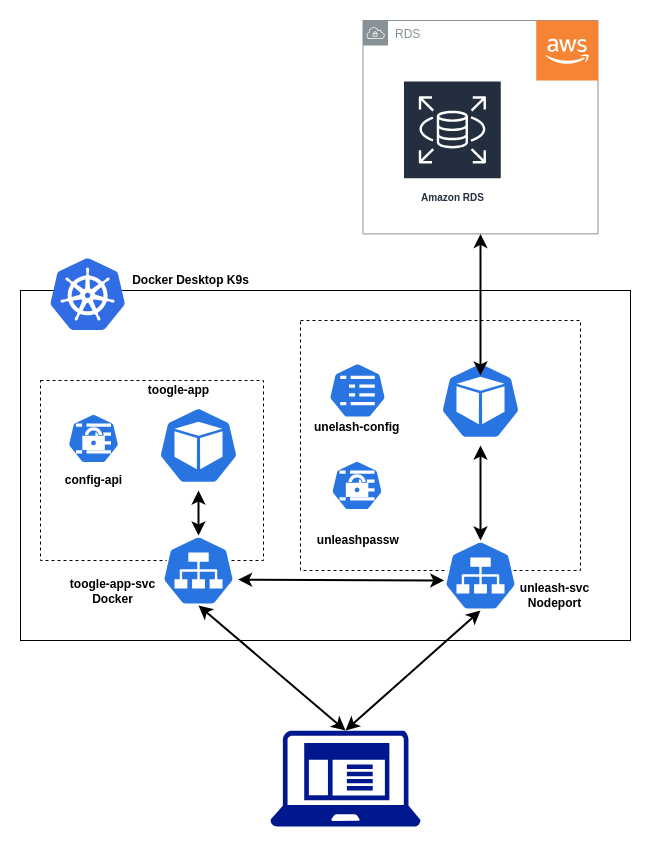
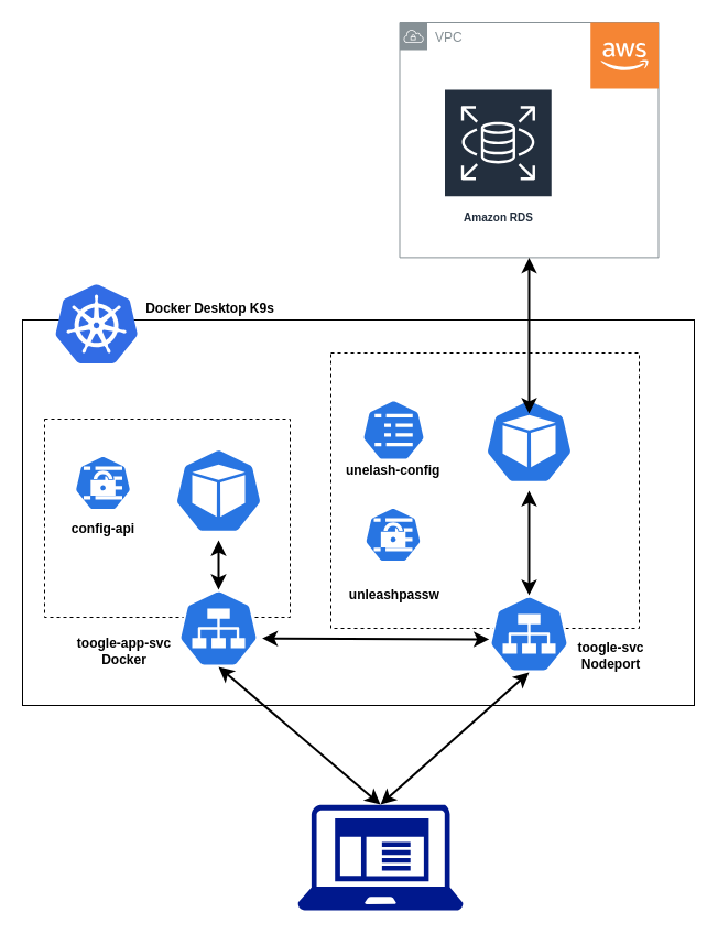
- <mxCell id="5" value="RDS" style="sketch=0;outlineConnect=0;gradientColor=none;html=1;whiteSpace=wrap;fontSize=12;fontStyle=0;shape=mxgraph.aws4.group;grIcon=mxgraph.aws4.group_vpc;strokeColor=#879196;fillColor=none;verticalAlign=top;align=left;spacingLeft=30;fontColor=#879196;dashed=0;" vertex="1" parent="1"><mxGeometry x="362.5" y="20" width="235" height="213.4" as="geometry" /></mxCell>
+ <mxCell id="5" value="VPC" style="sketch=0;outlineConnect=0;gradientColor=none;html=1;whiteSpace=wrap;fontSize=12;fontStyle=0;shape=mxgraph.aws4.group;grIcon=mxgraph.aws4.group_vpc;strokeColor=#879196;fillColor=none;verticalAlign=top;align=left;spacingLeft=30;fontColor=#879196;dashed=0;" vertex="1" parent="1"><mxGeometry x="362.5" y="20" width="235" height="213.4" as="geometry" /></mxCell>
- <mxCell id="22" value="&lt;b&gt;toogle-app&lt;br&gt;&lt;/b&gt;" style="text;html=1;align=center;verticalAlign=middle;resizable=0;points=[];autosize=1;strokeColor=none;fillColor=none;" vertex="1" parent="1"><mxGeometry x="138" y="380" width="80" height="20" as="geometry" /></mxCell>
- <mxCell id="23" value="&lt;b&gt;unleash-svc&lt;br&gt;Nodeport&lt;/b&gt;" style="text;html=1;align=center;verticalAlign=middle;resizable=0;points=[];autosize=1;strokeColor=none;fillColor=none;" vertex="1" parent="1"><mxGeometry x="513.75" y="580" width="80" height="30" as="geometry" /></mxCell>
+ <mxCell id="23" value="&lt;b&gt;toogle-svc&lt;br&gt;Nodeport&lt;/b&gt;" style="text;html=1;align=center;verticalAlign=middle;resizable=0;points=[];autosize=1;strokeColor=none;fillColor=none;" vertex="1" parent="1"><mxGeometry x="513.75" y="580" width="80" height="30" as="geometry" /></mxCell>
